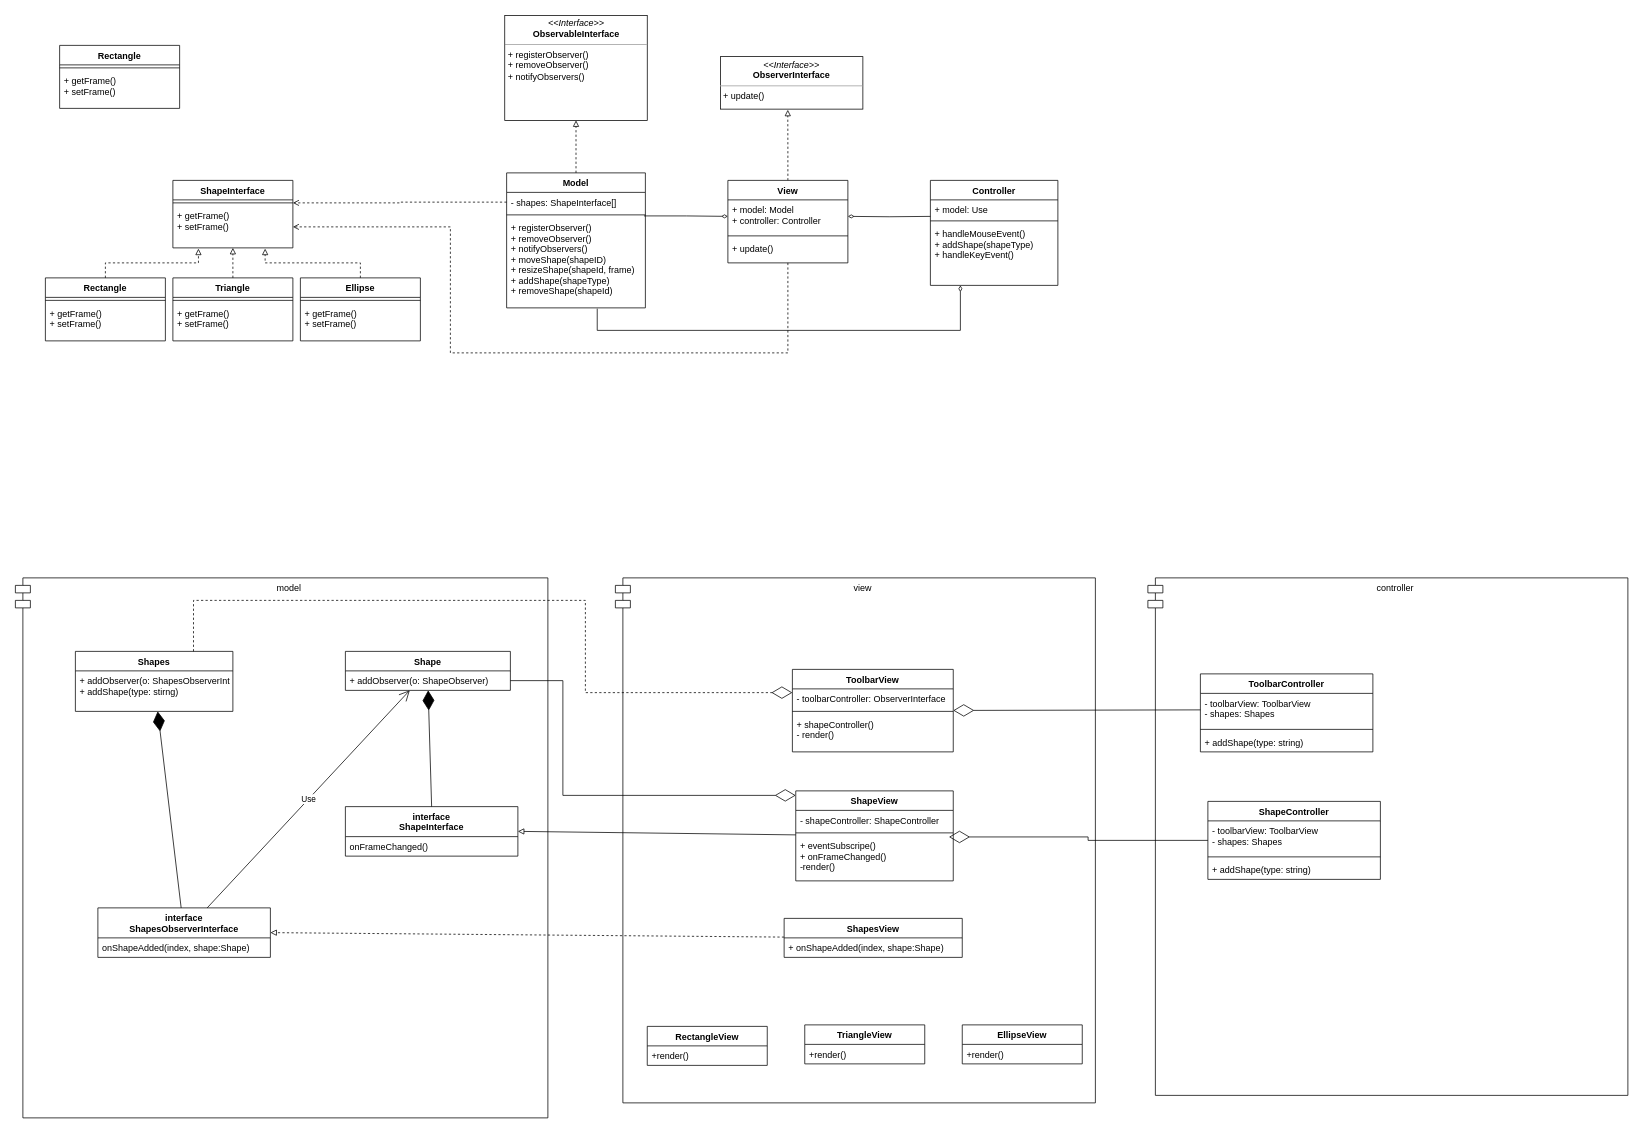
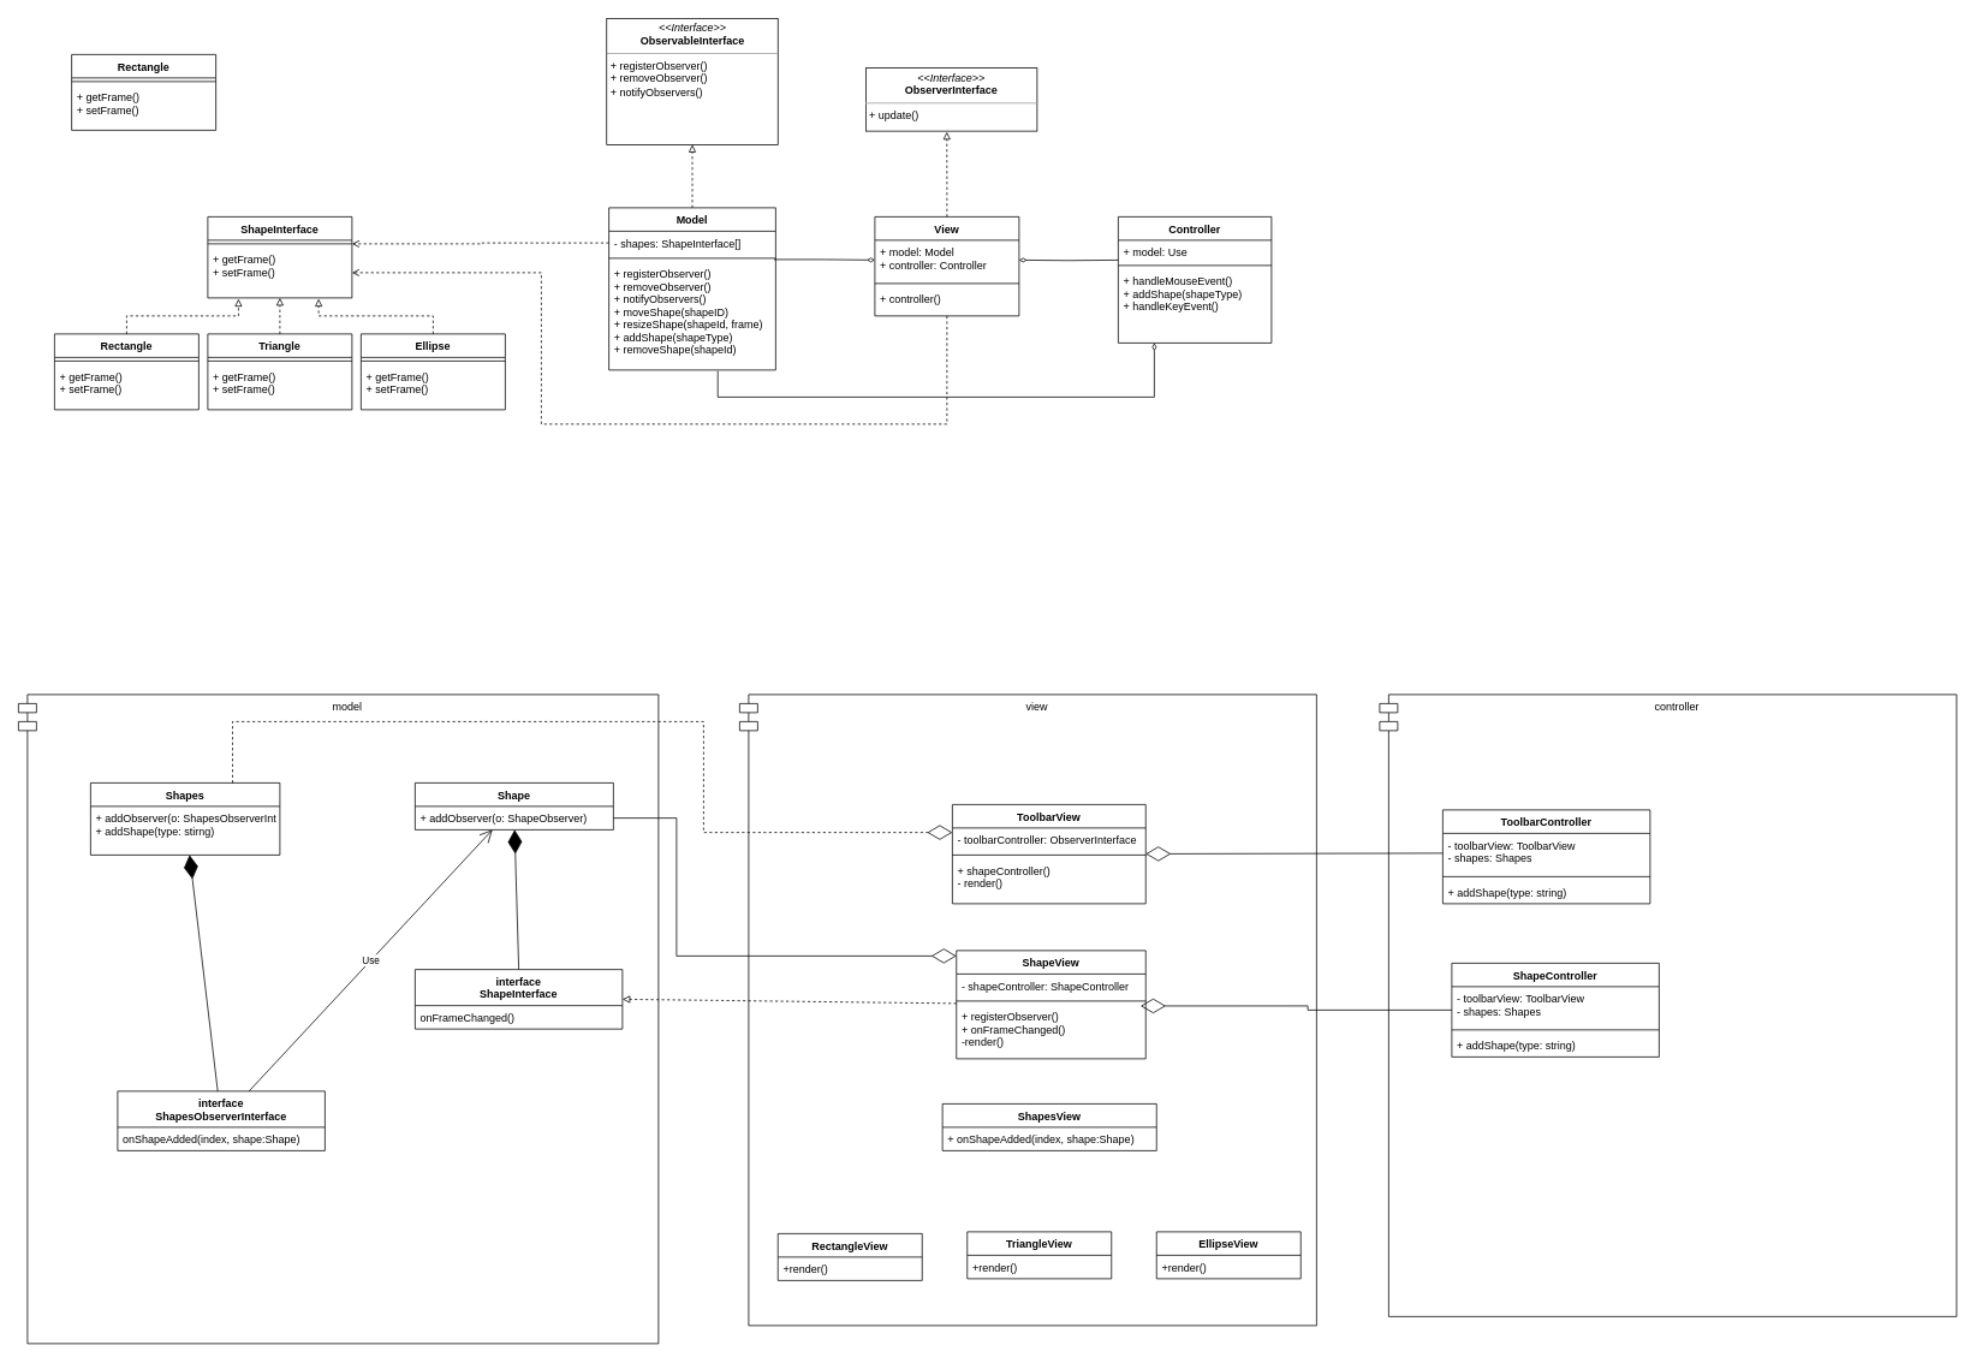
- <mxCell id="13" value="+ update()" style="text;strokeColor=none;fillColor=none;align=left;verticalAlign=top;spacingLeft=4;spacingRight=4;overflow=hidden;rotatable=0;points=[[0,0.5],[1,0.5]];portConstraint=eastwest;" parent="10" vertex="1"><mxGeometry y="78" width="160" height="32" as="geometry" /></mxCell>
+ <mxCell id="13" value="+ controller()" style="text;strokeColor=none;fillColor=none;align=left;verticalAlign=top;spacingLeft=4;spacingRight=4;overflow=hidden;rotatable=0;points=[[0,0.5],[1,0.5]];portConstraint=eastwest;" parent="10" vertex="1"><mxGeometry y="78" width="160" height="32" as="geometry" /></mxCell>
- <mxCell id="63" style="edgeStyle=none;rounded=0;orthogonalLoop=1;jettySize=auto;html=1;entryX=1;entryY=0.5;entryDx=0;entryDy=0;dashed=0;endArrow=block;endFill=0;" edge="1" parent="1" source="80" target="51"><mxGeometry relative="1" as="geometry"><mxPoint x="880" y="1099.556" as="sourcePoint" /></mxGeometry></mxCell>
+ <mxCell id="63" style="edgeStyle=none;rounded=0;orthogonalLoop=1;jettySize=auto;html=1;entryX=1;entryY=0.5;entryDx=0;entryDy=0;dashed=1;endArrow=block;endFill=0;" edge="1" parent="1" source="80" target="51"><mxGeometry relative="1" as="geometry"><mxPoint x="880" y="1099.556" as="sourcePoint" /></mxGeometry></mxCell>
- <mxCell id="83" value="+ eventSubscripe()&#10;+ onFrameChanged()&#10;-render()" style="text;strokeColor=none;fillColor=none;align=left;verticalAlign=top;spacingLeft=4;spacingRight=4;overflow=hidden;rotatable=0;points=[[0,0.5],[1,0.5]];portConstraint=eastwest;" vertex="1" parent="80"><mxGeometry y="60" width="210" height="60" as="geometry" /></mxCell>
+ <mxCell id="83" value="+ registerObserver()&#10;+ onFrameChanged()&#10;-render()" style="text;strokeColor=none;fillColor=none;align=left;verticalAlign=top;spacingLeft=4;spacingRight=4;overflow=hidden;rotatable=0;points=[[0,0.5],[1,0.5]];portConstraint=eastwest;" vertex="1" parent="80"><mxGeometry y="60" width="210" height="60" as="geometry" /></mxCell>
- <mxCell id="60" style="edgeStyle=none;rounded=0;orthogonalLoop=1;jettySize=auto;html=1;entryX=1;entryY=0.5;entryDx=0;entryDy=0;dashed=1;endArrow=block;endFill=0;" edge="1" parent="1" source="61" target="42"><mxGeometry relative="1" as="geometry" /></mxCell>
